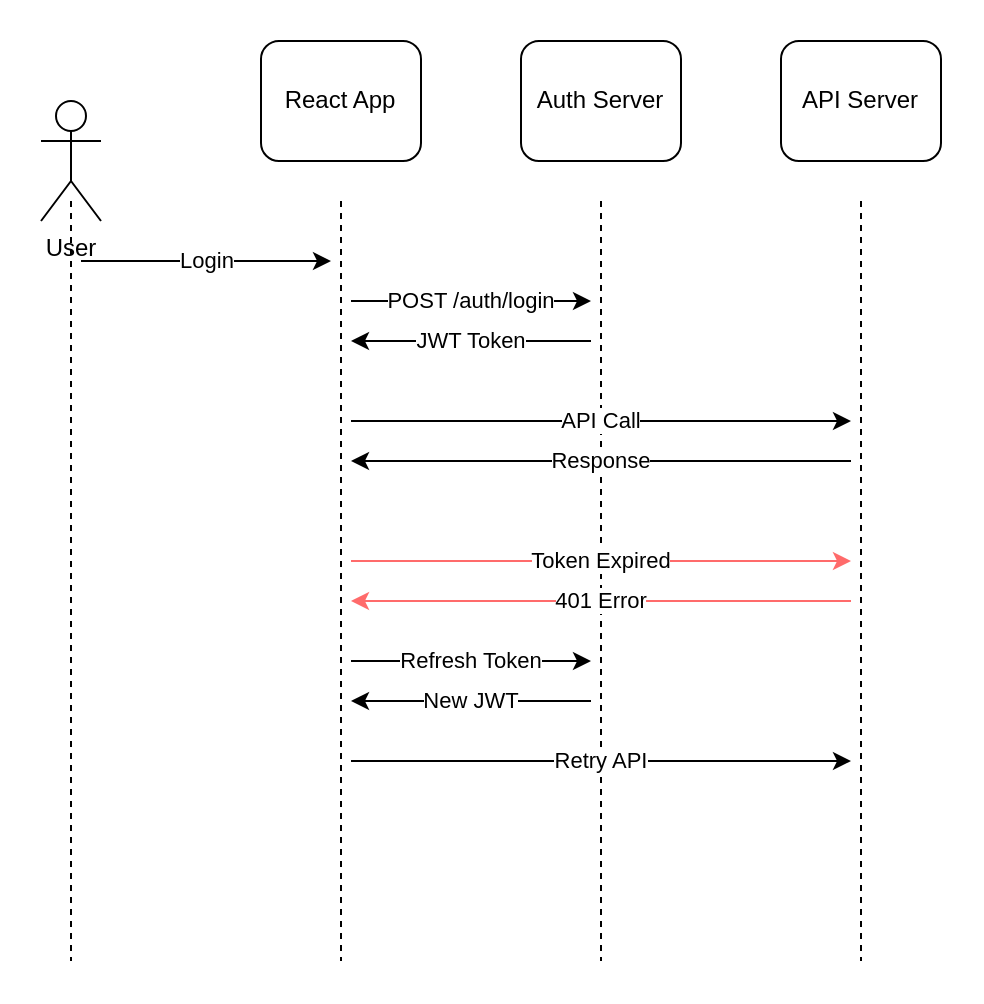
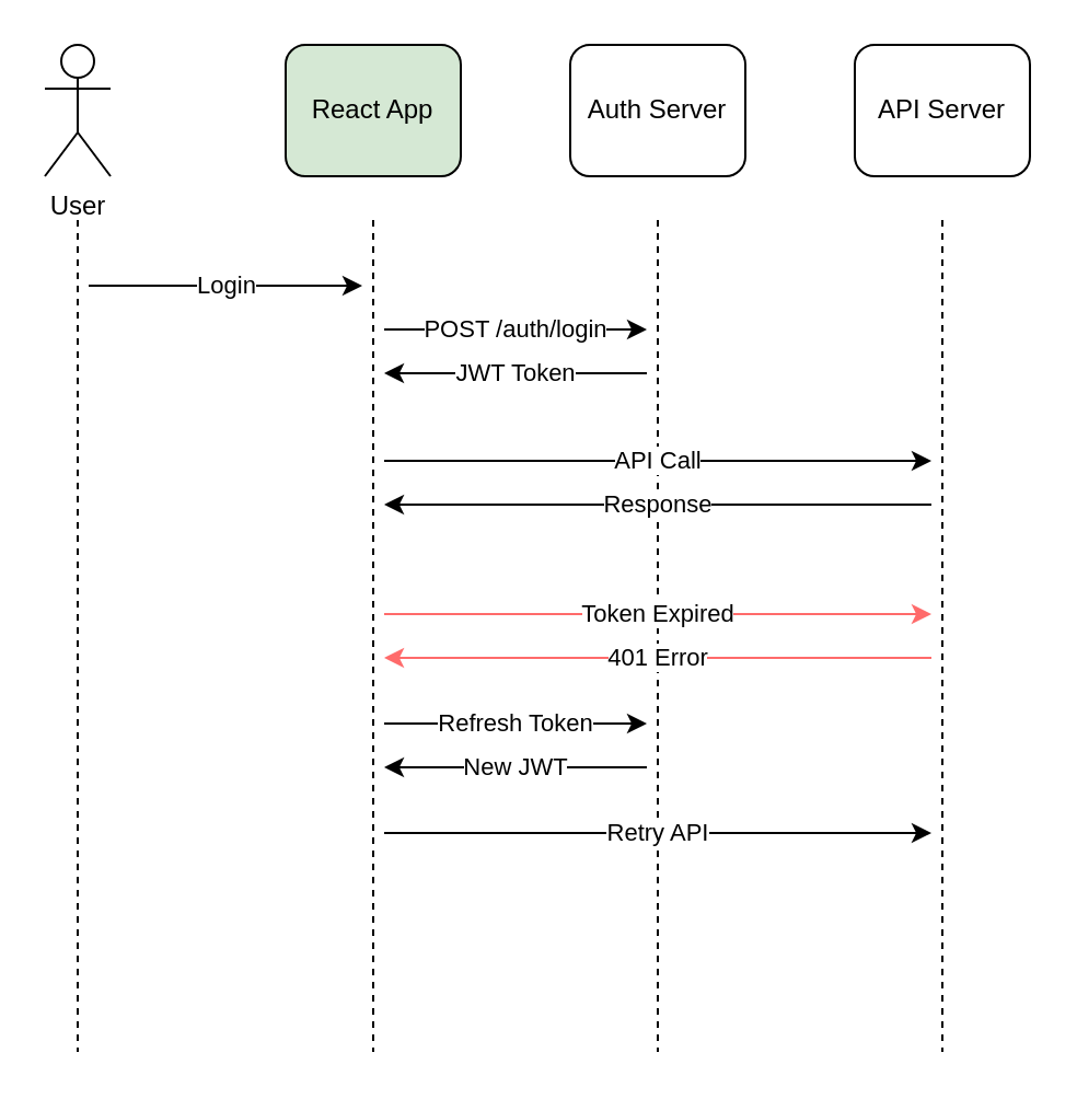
- <mxCell id="3" value="React App" style="rounded=1;whiteSpace=wrap;html=1;" parent="1" vertex="1"><mxGeometry x="130" y="20" width="80" height="60" as="geometry" /></mxCell>
+ <mxCell id="3" value="React App" style="rounded=1;whiteSpace=wrap;html=1;fillColor=#d5e8d4;" parent="1" vertex="1"><mxGeometry x="130" y="20" width="80" height="60" as="geometry" /></mxCell>
- <mxCell id="2" value="User" style="shape=umlActor;verticalLabelPosition=bottom;verticalAlign=top;html=1;" parent="1" vertex="1"><mxGeometry x="20" y="50" width="30" height="60" as="geometry" /></mxCell>
+ <mxCell id="2" value="User" style="shape=umlActor;verticalLabelPosition=bottom;verticalAlign=top;html=1;" parent="1" vertex="1"><mxGeometry x="20" y="20" width="30" height="60" as="geometry" /></mxCell>
